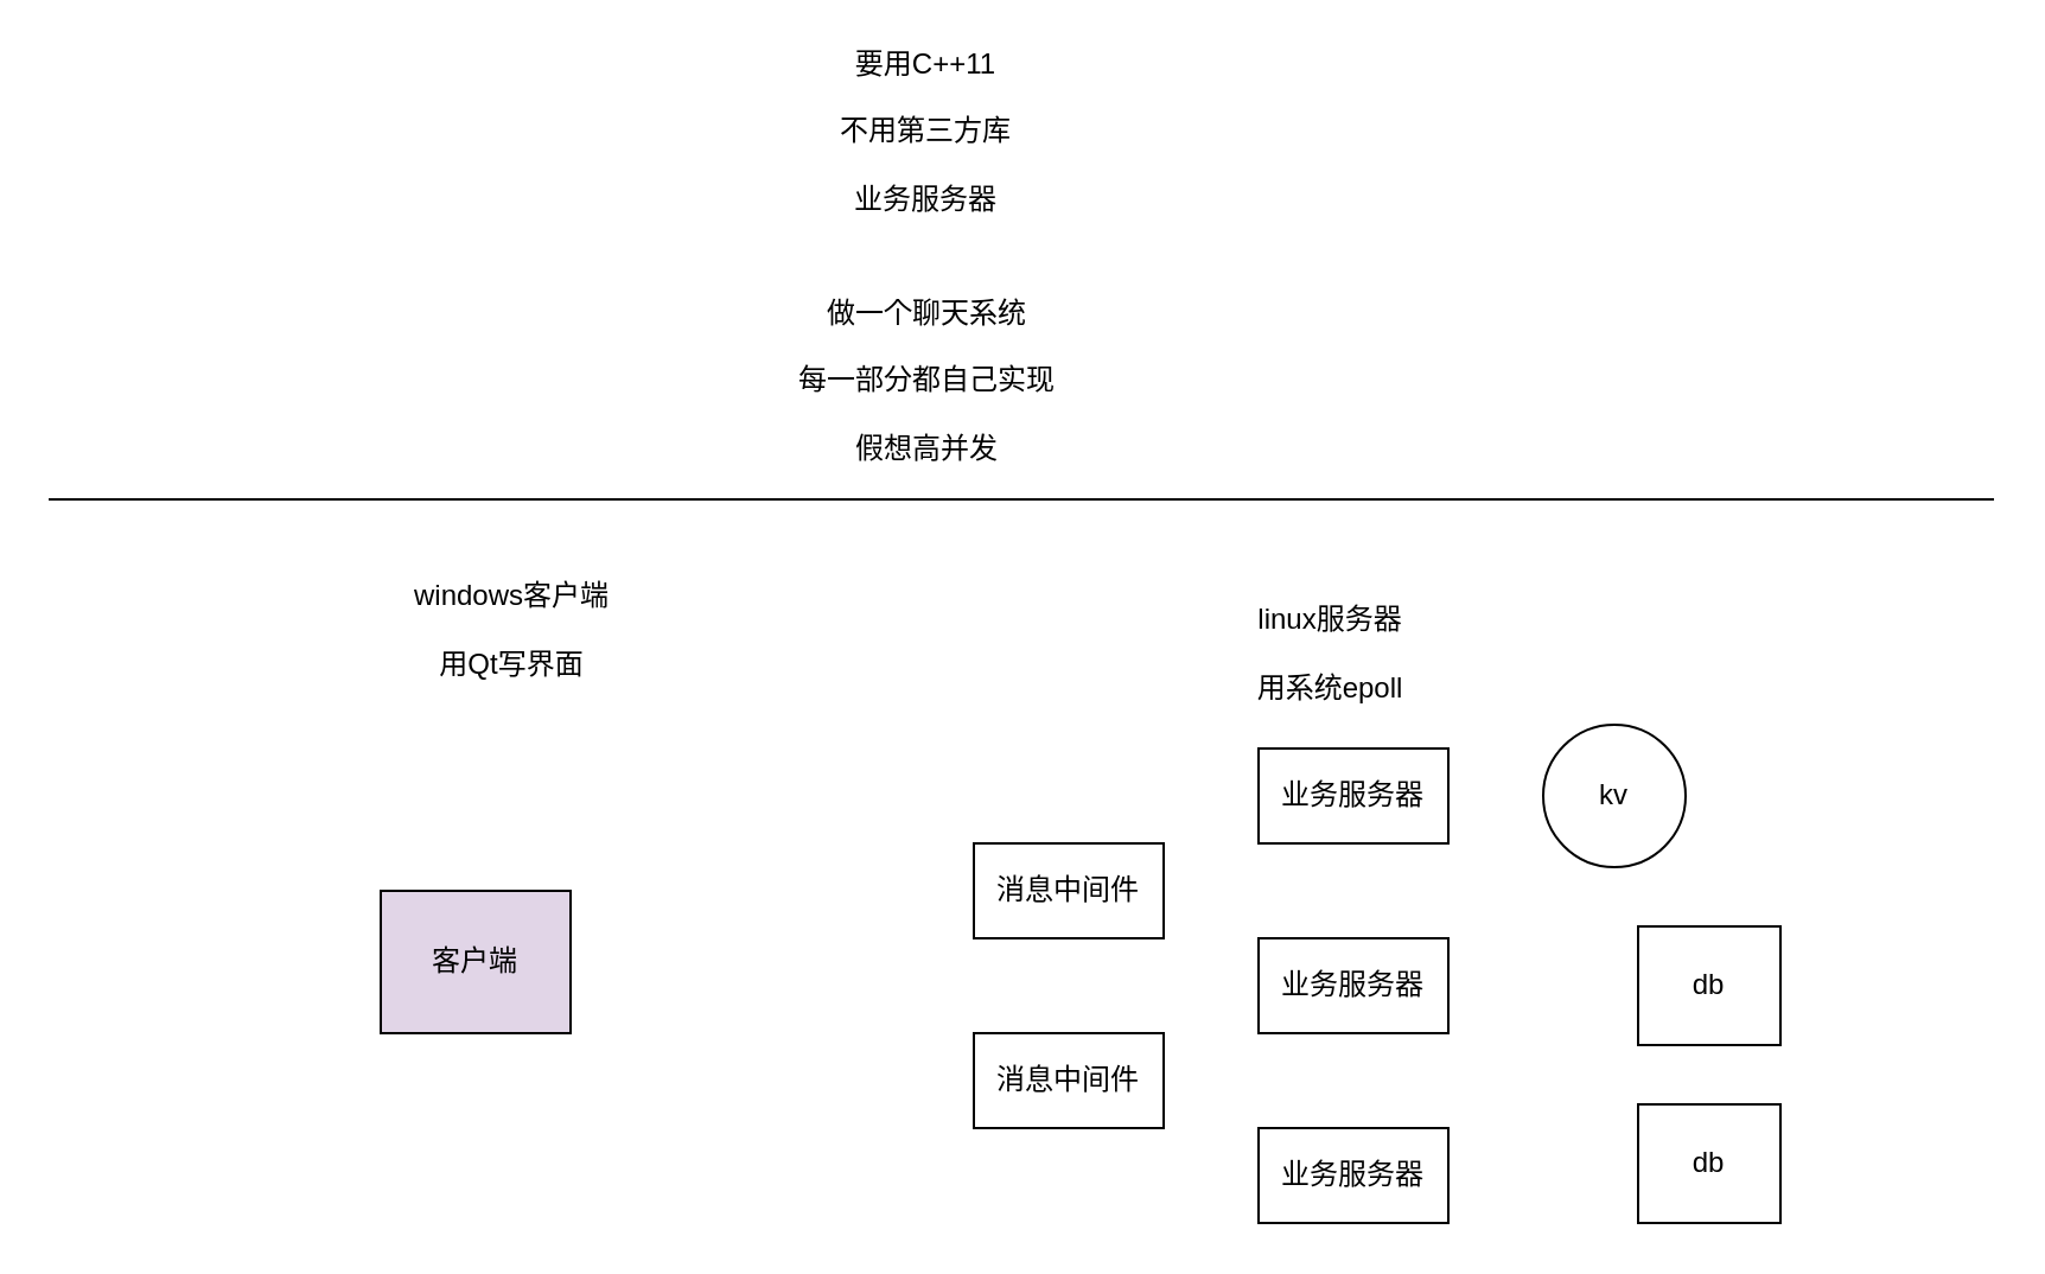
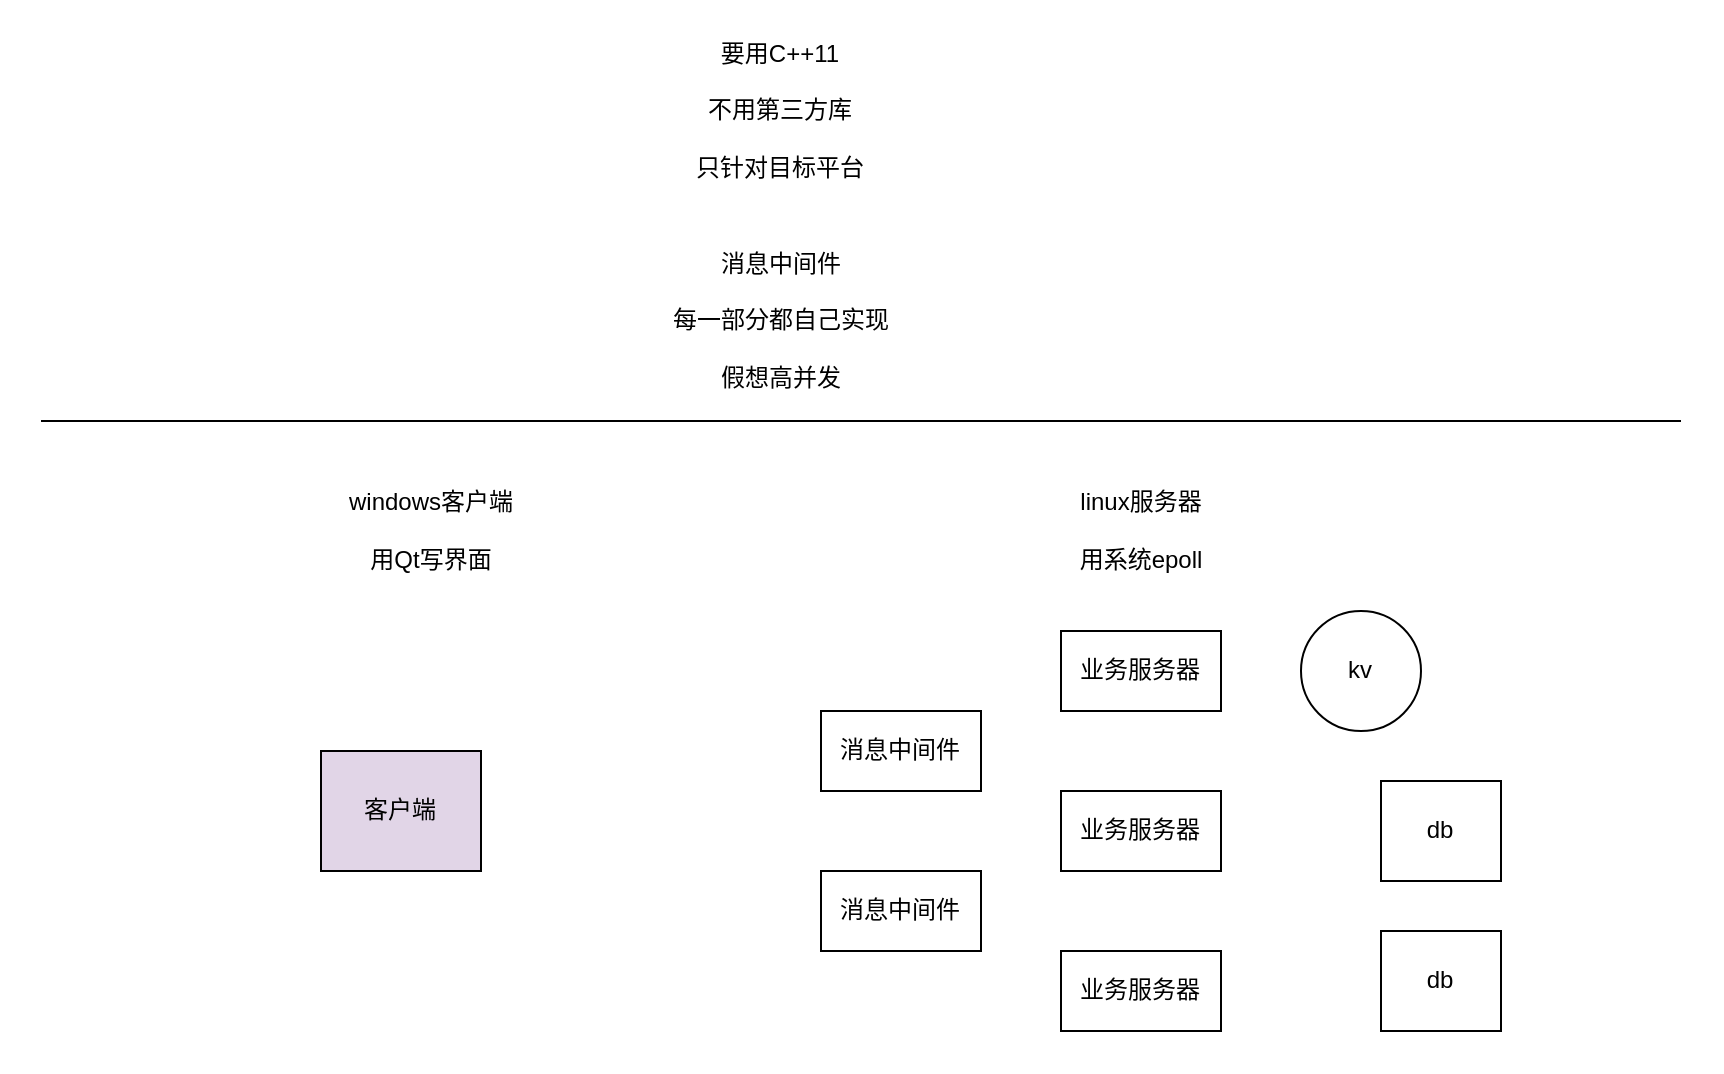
- <mxCell id="3" value="要用C++11&lt;br&gt;&lt;br&gt;不用第三方库&lt;br&gt;&lt;br&gt;业务服务器" style="text;html=1;strokeColor=none;fillColor=none;align=center;verticalAlign=middle;whiteSpace=wrap;rounded=0;" vertex="1" parent="1"><mxGeometry x="300" y="20" width="180" height="70" as="geometry" /></mxCell>
+ <mxCell id="3" value="要用C++11&lt;br&gt;&lt;br&gt;不用第三方库&lt;br&gt;&lt;br&gt;只针对目标平台" style="text;html=1;strokeColor=none;fillColor=none;align=center;verticalAlign=middle;whiteSpace=wrap;rounded=0;" vertex="1" parent="1"><mxGeometry x="300" y="20" width="180" height="70" as="geometry" /></mxCell>
- <mxCell id="12" value="做一个聊天系统&lt;br&gt;&lt;br&gt;每一部分都自己实现&lt;br&gt;&lt;br&gt;假想高并发" style="text;html=1;align=center;verticalAlign=middle;resizable=0;points=[];autosize=1;" vertex="1" parent="1"><mxGeometry x="330" y="120" width="120" height="80" as="geometry" /></mxCell>
+ <mxCell id="12" value="消息中间件&lt;br&gt;&lt;br&gt;每一部分都自己实现&lt;br&gt;&lt;br&gt;假想高并发" style="text;html=1;align=center;verticalAlign=middle;resizable=0;points=[];autosize=1;" vertex="1" parent="1"><mxGeometry x="330" y="120" width="120" height="80" as="geometry" /></mxCell>
- <mxCell id="11" value="linux服务器&lt;br&gt;&lt;br&gt;用系统epoll" style="text;html=1;align=center;verticalAlign=middle;resizable=0;points=[];autosize=1;" vertex="1" parent="1"><mxGeometry x="520" y="250" width="80" height="50" as="geometry" /></mxCell>
+ <mxCell id="11" value="linux服务器&lt;br&gt;&lt;br&gt;用系统epoll" style="text;html=1;align=center;verticalAlign=middle;resizable=0;points=[];autosize=1;" vertex="1" parent="1"><mxGeometry x="530" y="240" width="80" height="50" as="geometry" /></mxCell>
